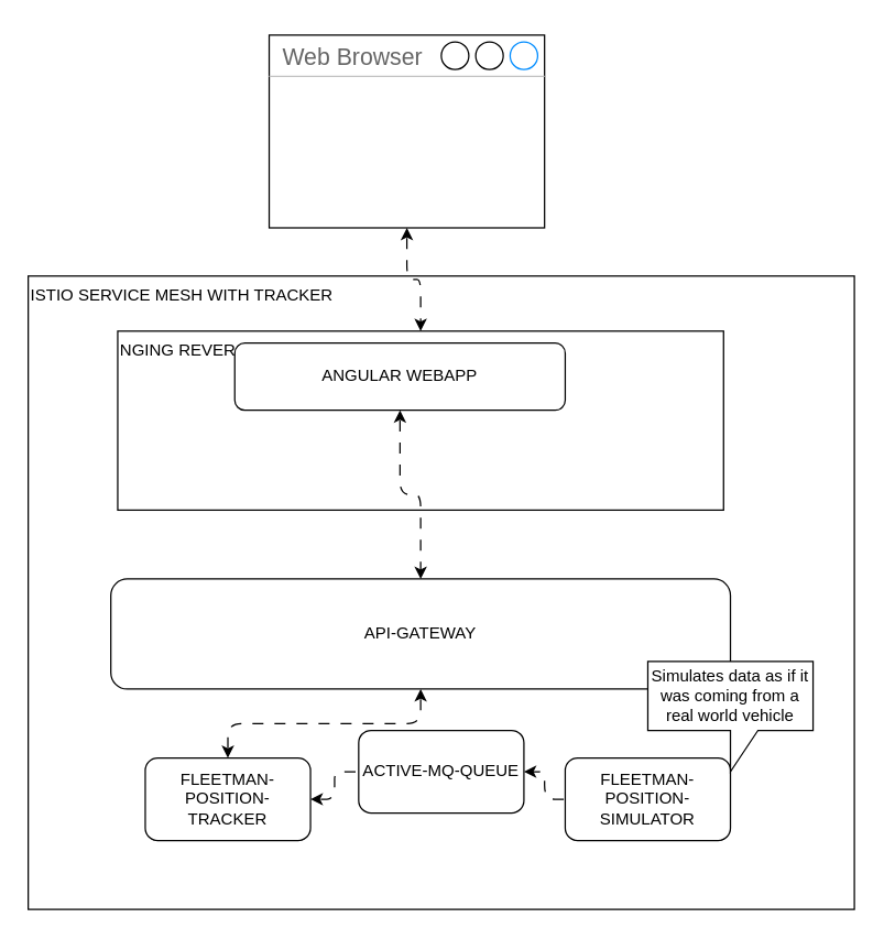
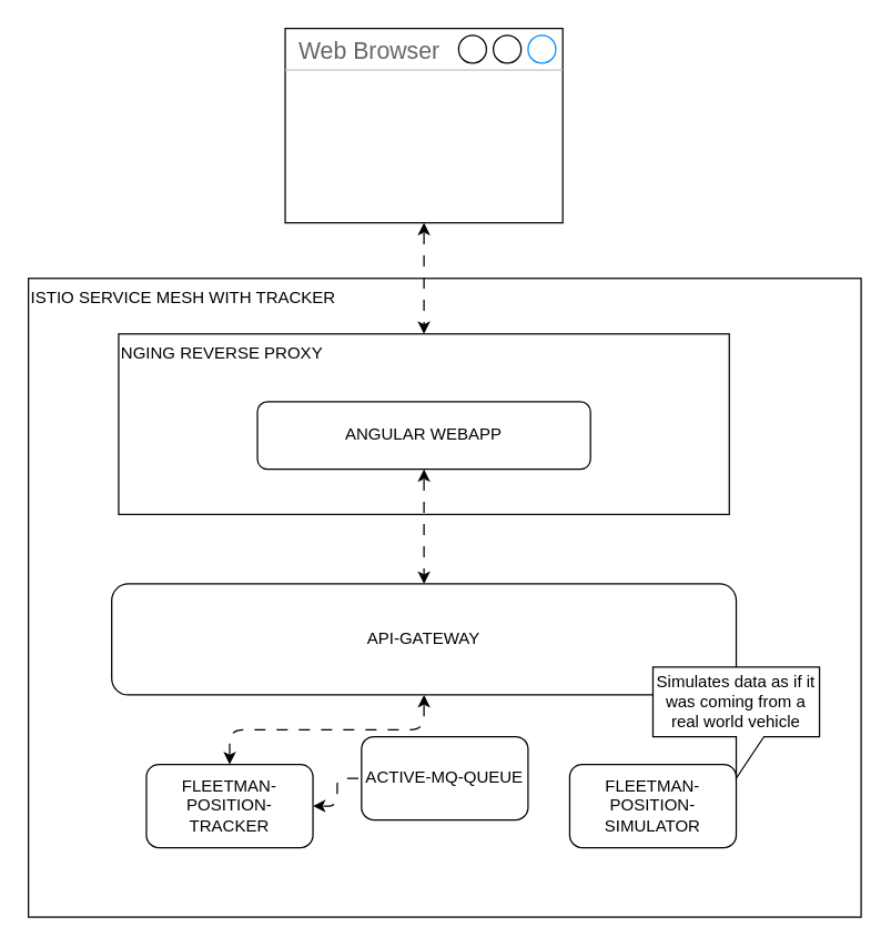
- <mxCell id="4" value="Web Browser" style="strokeWidth=1;shadow=0;dashed=0;align=center;html=1;shape=mxgraph.mockup.containers.window;align=left;verticalAlign=top;spacingLeft=8;strokeColor2=#008cff;strokeColor3=#c4c4c4;fontColor=#666666;mainText=;fontSize=17;labelBackgroundColor=none;" parent="1" vertex="1"><mxGeometry x="195" y="25" width="200" height="140" as="geometry" /></mxCell>
+ <mxCell id="4" value="Web Browser" style="strokeWidth=1;shadow=0;dashed=0;align=center;html=1;shape=mxgraph.mockup.containers.window;align=left;verticalAlign=top;spacingLeft=8;strokeColor2=#008cff;strokeColor3=#c4c4c4;fontColor=#666666;mainText=;fontSize=17;labelBackgroundColor=none;" parent="1" vertex="1"><mxGeometry x="205" y="20" width="200" height="140" as="geometry" /></mxCell>
- <mxCell id="14" value="ANGULAR WEBAPP" style="rounded=1;whiteSpace=wrap;html=1;" parent="1" vertex="1"><mxGeometry x="170" y="248.75" width="240" height="48.75" as="geometry" /></mxCell>
+ <mxCell id="14" value="ANGULAR WEBAPP" style="rounded=1;whiteSpace=wrap;html=1;" parent="1" vertex="1"><mxGeometry x="185" y="288.75" width="240" height="48.75" as="geometry" /></mxCell>
- <mxCell id="9" style="edgeStyle=orthogonalEdgeStyle;html=1;entryX=1;entryY=0.5;entryDx=0;entryDy=0;flowAnimation=1;" parent="1" source="10" target="11" edge="1"><mxGeometry relative="1" as="geometry" /></mxCell>
